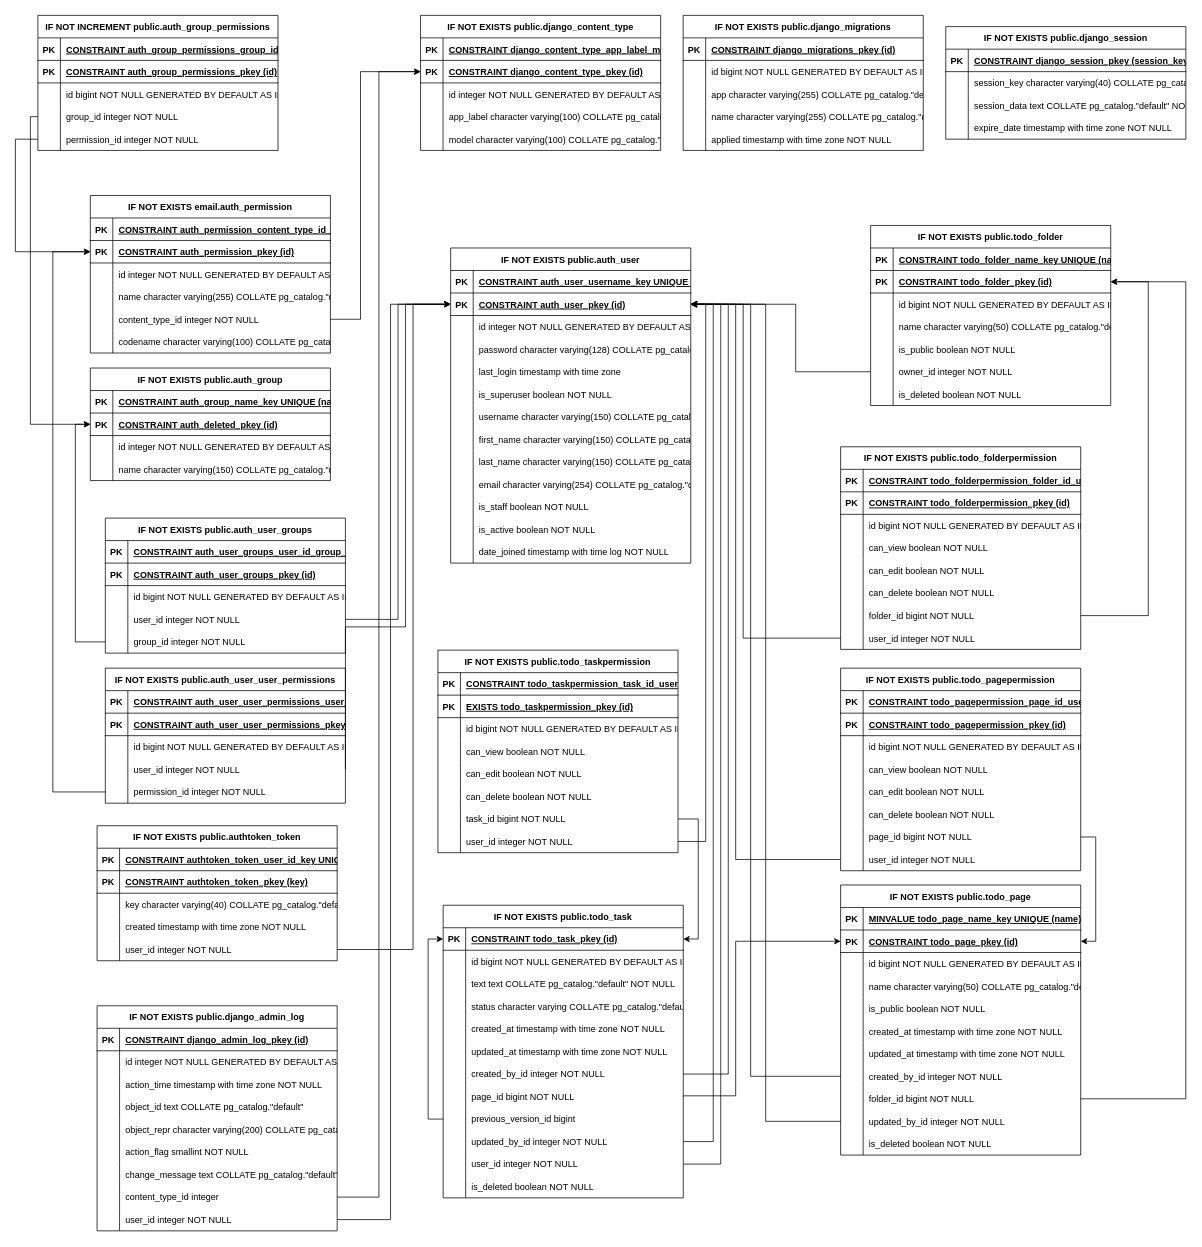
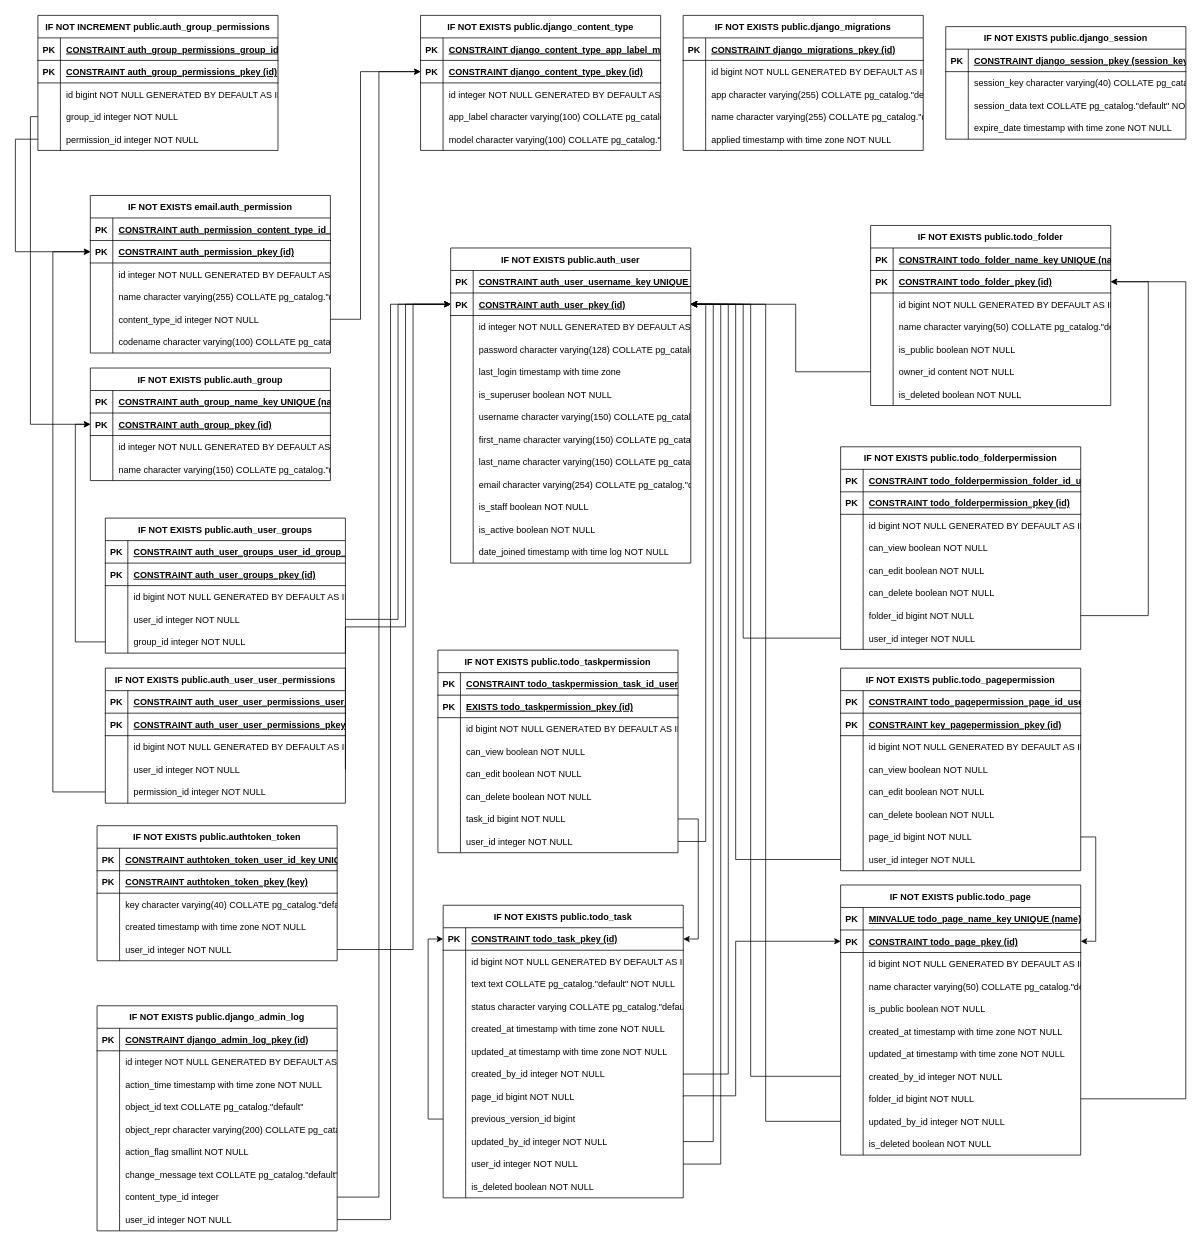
- <mxCell id="230" value="owner_id integer NOT NULL" style="shape=partialRectangle;overflow=hidden;connectable=0;fillColor=none;align=left;strokeColor=inherit;top=0;left=0;bottom=0;right=0;spacingLeft=6;" vertex="1" parent="228"><mxGeometry x="30" width="290" height="30" as="geometry"><mxRectangle width="290" height="30" as="alternateBounds" /></mxGeometry></mxCell>
+ <mxCell id="230" value="owner_id content NOT NULL" style="shape=partialRectangle;overflow=hidden;connectable=0;fillColor=none;align=left;strokeColor=inherit;top=0;left=0;bottom=0;right=0;spacingLeft=6;" vertex="1" parent="228"><mxGeometry x="30" width="290" height="30" as="geometry"><mxRectangle width="290" height="30" as="alternateBounds" /></mxGeometry></mxCell>
- <mxCell id="8" value="CONSTRAINT auth_deleted_pkey  (id)" style="shape=partialRectangle;overflow=hidden;connectable=0;fillColor=none;align=left;strokeColor=inherit;top=0;left=0;bottom=0;right=0;spacingLeft=6;fontStyle=5;" vertex="1" parent="6"><mxGeometry x="30" width="290" height="30" as="geometry"><mxRectangle width="290" height="30" as="alternateBounds" /></mxGeometry></mxCell>
+ <mxCell id="8" value="CONSTRAINT auth_group_pkey  (id)" style="shape=partialRectangle;overflow=hidden;connectable=0;fillColor=none;align=left;strokeColor=inherit;top=0;left=0;bottom=0;right=0;spacingLeft=6;fontStyle=5;" vertex="1" parent="6"><mxGeometry x="30" width="290" height="30" as="geometry"><mxRectangle width="290" height="30" as="alternateBounds" /></mxGeometry></mxCell>
- <mxCell id="299" value="CONSTRAINT todo_pagepermission_pkey  (id)" style="shape=partialRectangle;overflow=hidden;connectable=0;fillColor=none;align=left;strokeColor=inherit;top=0;left=0;bottom=0;right=0;spacingLeft=6;fontStyle=5;" vertex="1" parent="297"><mxGeometry x="30" width="290" height="30" as="geometry"><mxRectangle width="290" height="30" as="alternateBounds" /></mxGeometry></mxCell>
+ <mxCell id="299" value="CONSTRAINT key_pagepermission_pkey  (id)" style="shape=partialRectangle;overflow=hidden;connectable=0;fillColor=none;align=left;strokeColor=inherit;top=0;left=0;bottom=0;right=0;spacingLeft=6;fontStyle=5;" vertex="1" parent="297"><mxGeometry x="30" width="290" height="30" as="geometry"><mxRectangle width="290" height="30" as="alternateBounds" /></mxGeometry></mxCell>
